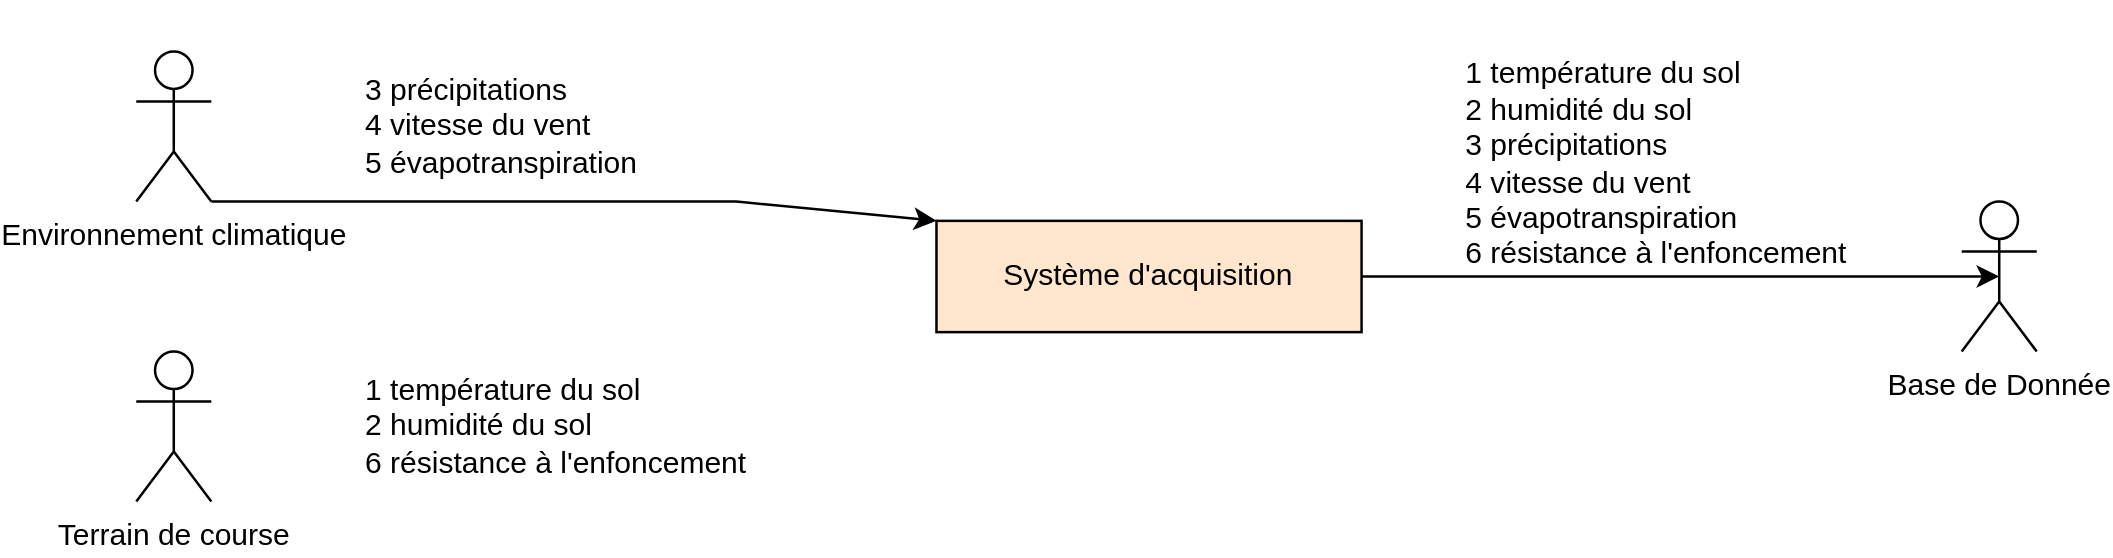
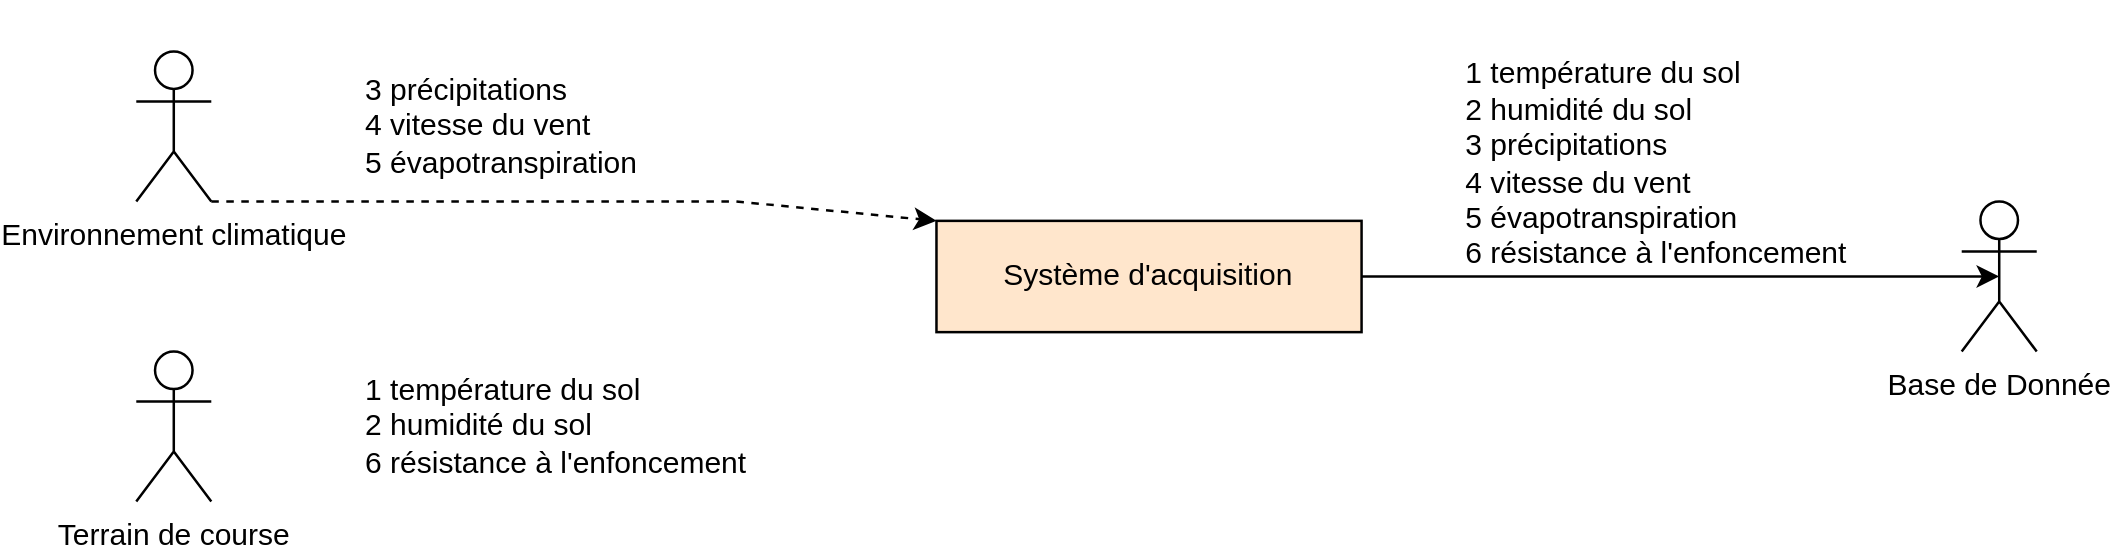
- <mxCell id="8" value="" style="endArrow=classic;html=1;rounded=0;exitX=1;exitY=1;exitDx=0;exitDy=0;exitPerimeter=0;entryX=0;entryY=0;entryDx=0;entryDy=0;" parent="1" source="2" target="7" edge="1"><mxGeometry width="50" height="50" relative="1" as="geometry"><mxPoint x="450" y="330" as="sourcePoint" /><mxPoint x="500" y="280" as="targetPoint" /><Array as="points"><mxPoint x="260" y="80" /></Array></mxGeometry></mxCell>
+ <mxCell id="8" value="" style="endArrow=classic;html=1;rounded=0;exitX=1;exitY=1;exitDx=0;exitDy=0;exitPerimeter=0;entryX=0;entryY=0;entryDx=0;entryDy=0;dashed=1;" parent="1" source="2" target="7" edge="1"><mxGeometry width="50" height="50" relative="1" as="geometry"><mxPoint x="450" y="330" as="sourcePoint" /><mxPoint x="500" y="280" as="targetPoint" /><Array as="points"><mxPoint x="260" y="80" /></Array></mxGeometry></mxCell>
